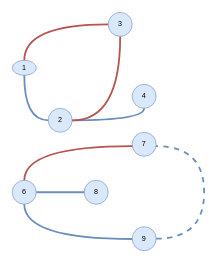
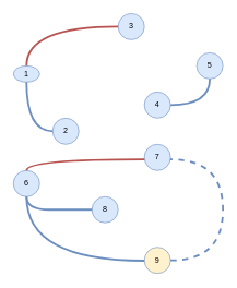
+ <mxCell id="4" value="5" style="ellipse;whiteSpace=wrap;html=1;aspect=fixed;fillColor=#dae8fc;strokeColor=#6c8ebf;" vertex="1" parent="1"><mxGeometry x="300" y="80" width="40" height="40" as="geometry" /></mxCell>
- <mxCell id="13" value="" style="endArrow=none;html=1;edgeStyle=orthogonalEdgeStyle;curved=1;strokeWidth=3;fillColor=#f8cecc;strokeColor=#b85450;" edge="1" parent="1" source="2" target="6"><mxGeometry width="50" height="50" relative="1" as="geometry"><mxPoint x="270" y="170" as="sourcePoint" /><mxPoint x="330" y="130" as="targetPoint" /><Array as="points"><mxPoint x="200" y="200" /></Array></mxGeometry></mxCell>
+ <mxCell id="11" value="" style="endArrow=none;html=1;edgeStyle=orthogonalEdgeStyle;curved=1;strokeWidth=3;fillColor=#dae8fc;strokeColor=#6c8ebf;" edge="1" parent="1" source="3" target="4"><mxGeometry width="50" height="50" relative="1" as="geometry"><mxPoint x="190" y="50" as="sourcePoint" /><mxPoint x="330" y="90" as="targetPoint" /><Array as="points"><mxPoint x="320" y="160" /></Array></mxGeometry></mxCell>
- <mxCell id="12" value="" style="endArrow=none;html=1;edgeStyle=orthogonalEdgeStyle;curved=1;strokeWidth=3;fillColor=#dae8fc;strokeColor=#6c8ebf;" edge="1" parent="1" source="3" target="6"><mxGeometry width="50" height="50" relative="1" as="geometry"><mxPoint x="270" y="170" as="sourcePoint" /><mxPoint x="340" y="127.321" as="targetPoint" /><Array as="points"><mxPoint x="240" y="200" /></Array></mxGeometry></mxCell>
- <mxCell id="9" value="6" style="ellipse;whiteSpace=wrap;html=1;aspect=fixed;fillColor=#dae8fc;strokeColor=#6c8ebf;" vertex="1" parent="1"><mxGeometry y="300" width="40" height="40" as="geometry" x="20" /></mxCell>
+ <mxCell id="9" value="6" style="ellipse;whiteSpace=wrap;html=1;aspect=fixed;fillColor=#dae8fc;strokeColor=#6c8ebf;" vertex="1" parent="1"><mxGeometry x="20" y="260" width="40" height="40" as="geometry" /></mxCell>
- <mxCell id="10" value="9" style="ellipse;whiteSpace=wrap;html=1;aspect=fixed;fillColor=#dae8fc;strokeColor=#6c8ebf;" vertex="1" parent="1"><mxGeometry x="220" y="377.5" width="40" height="40" as="geometry" /></mxCell>
+ <mxCell id="10" value="9" style="ellipse;whiteSpace=wrap;html=1;aspect=fixed;fillColor=#fff2cc;strokeColor=#6c8ebf;" vertex="1" parent="1"><mxGeometry x="220" y="377.5" width="40" height="40" as="geometry" /></mxCell>
